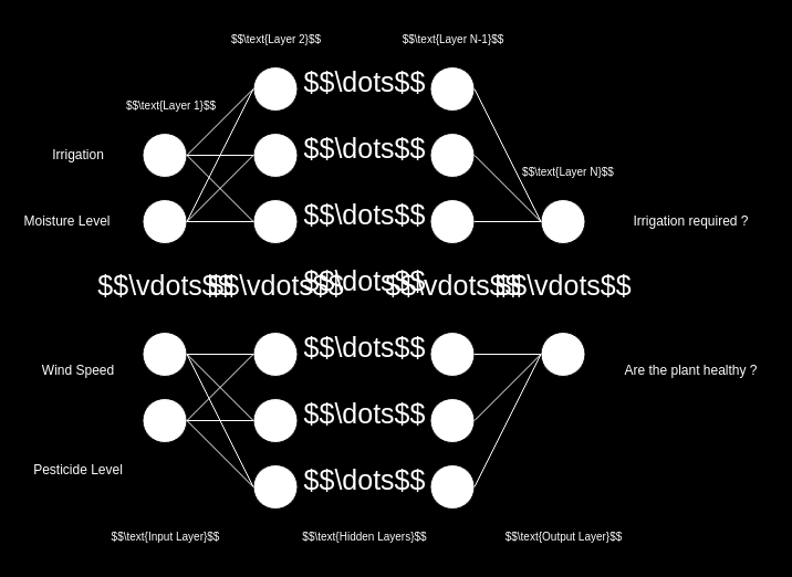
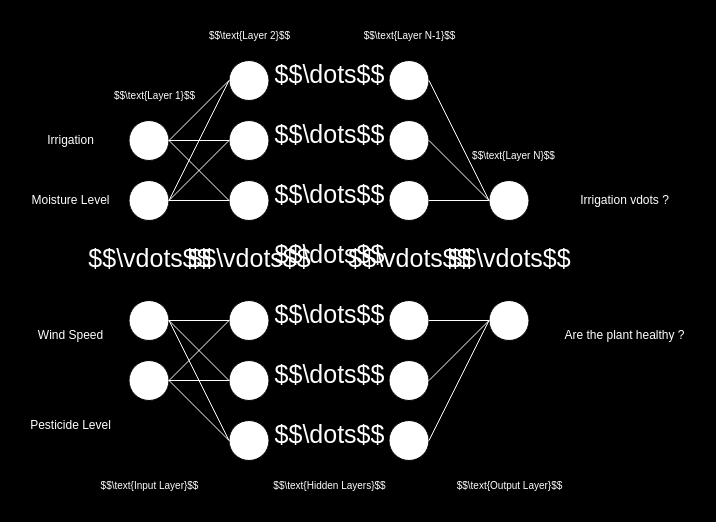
- <mxCell id="57" value="&lt;font color=&quot;#ffffff&quot;&gt;Moisture Level&lt;/font&gt;" style="text;html=1;align=center;verticalAlign=middle;resizable=0;points=[];autosize=1;strokeColor=none;fillColor=none;" vertex="1" parent="1"><mxGeometry x="10" y="185" width="100" height="30" as="geometry" /></mxCell>
+ <mxCell id="57" value="&lt;font color=&quot;#ffffff&quot;&gt;Moisture Level&lt;/font&gt;" style="text;html=1;align=center;verticalAlign=middle;resizable=0;points=[];autosize=1;strokeColor=none;fillColor=none;" vertex="1" parent="1"><mxGeometry x="20" y="185" width="100" height="30" as="geometry" /></mxCell>
- <mxCell id="60" value="Irrigation required ?" style="text;html=1;align=center;verticalAlign=middle;resizable=0;points=[];autosize=1;strokeColor=none;fillColor=none;fontColor=#FFFFFF;" vertex="1" parent="1"><mxGeometry x="561" y="185" width="125" height="30" as="geometry" /></mxCell>
+ <mxCell id="60" value="Irrigation vdots ?" style="text;html=1;align=center;verticalAlign=middle;resizable=0;points=[];autosize=1;strokeColor=none;fillColor=none;fontColor=#FFFFFF;" vertex="1" parent="1"><mxGeometry x="561" y="185" width="125" height="30" as="geometry" /></mxCell>
